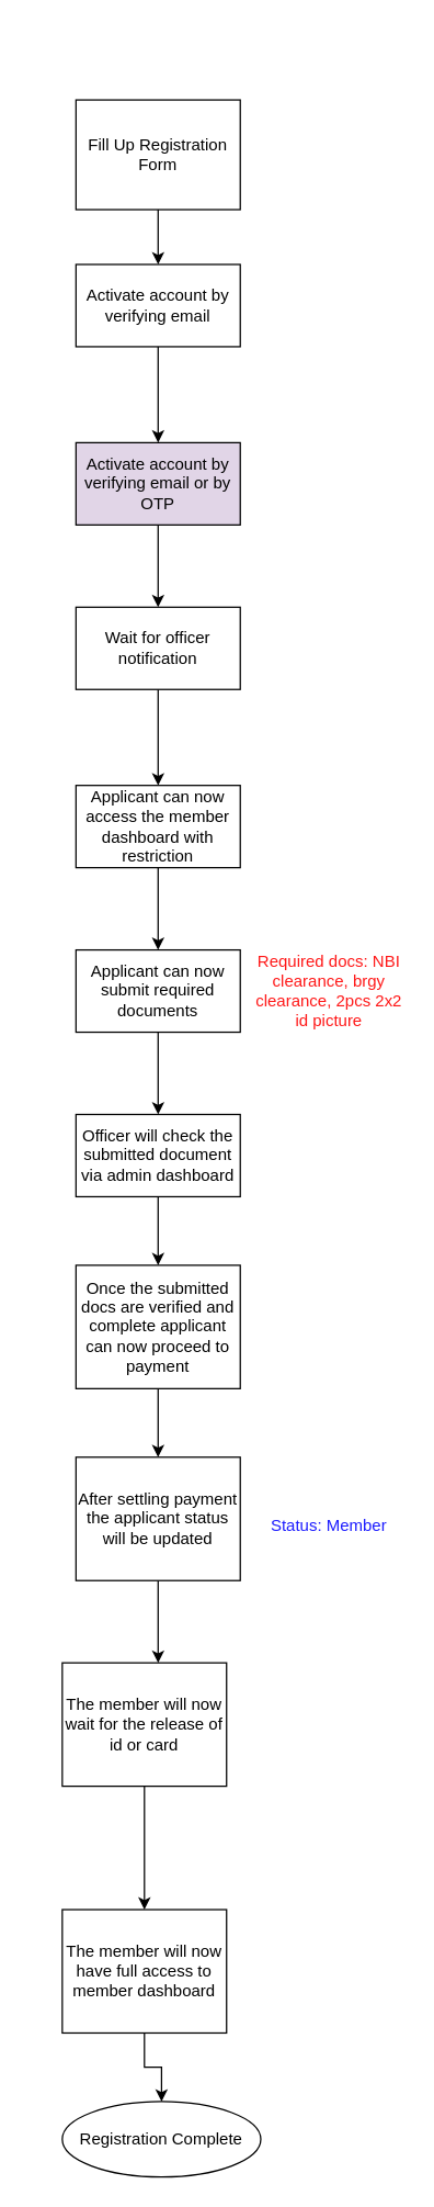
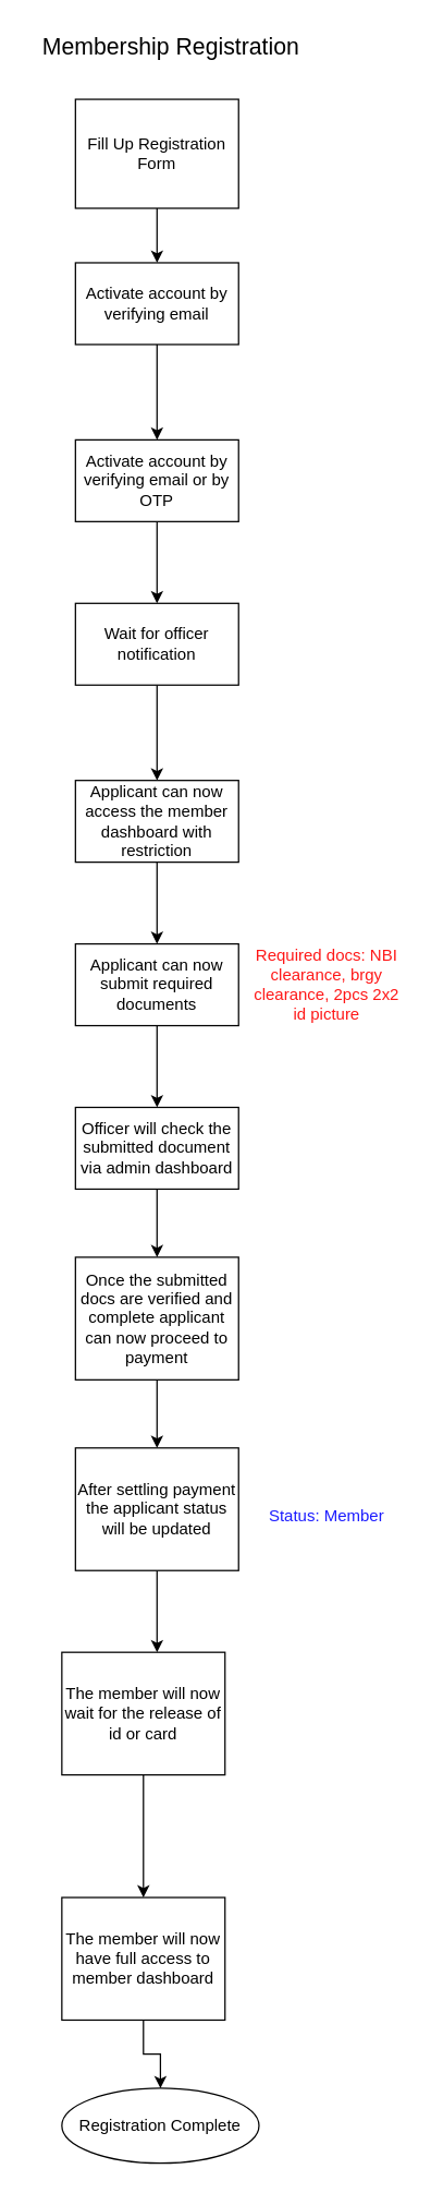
+ <mxCell id="2" value="&lt;font style=&quot;font-size: 17px;&quot;&gt;Membership Registration&lt;/font&gt;" style="text;html=1;align=center;verticalAlign=middle;resizable=0;points=[];autosize=1;strokeColor=none;fillColor=none;" vertex="1" parent="1"><mxGeometry x="20" y="20" width="210" height="30" as="geometry" /></mxCell>
- <mxCell id="8" value="Activate account by verifying email or by OTP" style="rounded=0;whiteSpace=wrap;html=1;fillColor=#e1d5e7;" vertex="1" parent="1"><mxGeometry x="55" y="322" width="120" height="60" as="geometry" /></mxCell>
+ <mxCell id="8" value="Activate account by verifying email or by OTP" style="rounded=0;whiteSpace=wrap;html=1;" vertex="1" parent="1"><mxGeometry x="55" y="322" width="120" height="60" as="geometry" /></mxCell>
